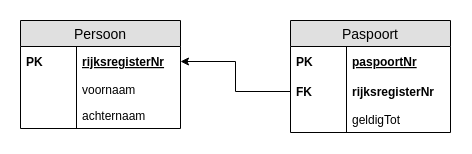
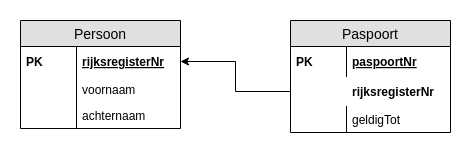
- <mxCell id="13" value="FK" style="shape=partialRectangle;fontStyle=1;top=0;left=0;bottom=0;fillColor=none;align=left;verticalAlign=middle;spacingLeft=4;spacingRight=4;overflow=hidden;rotatable=0;points=[];portConstraint=eastwest;part=1;fontSize=12;" parent="12" vertex="1" connectable="0"><mxGeometry width="56" height="30" as="geometry" /></mxCell>
